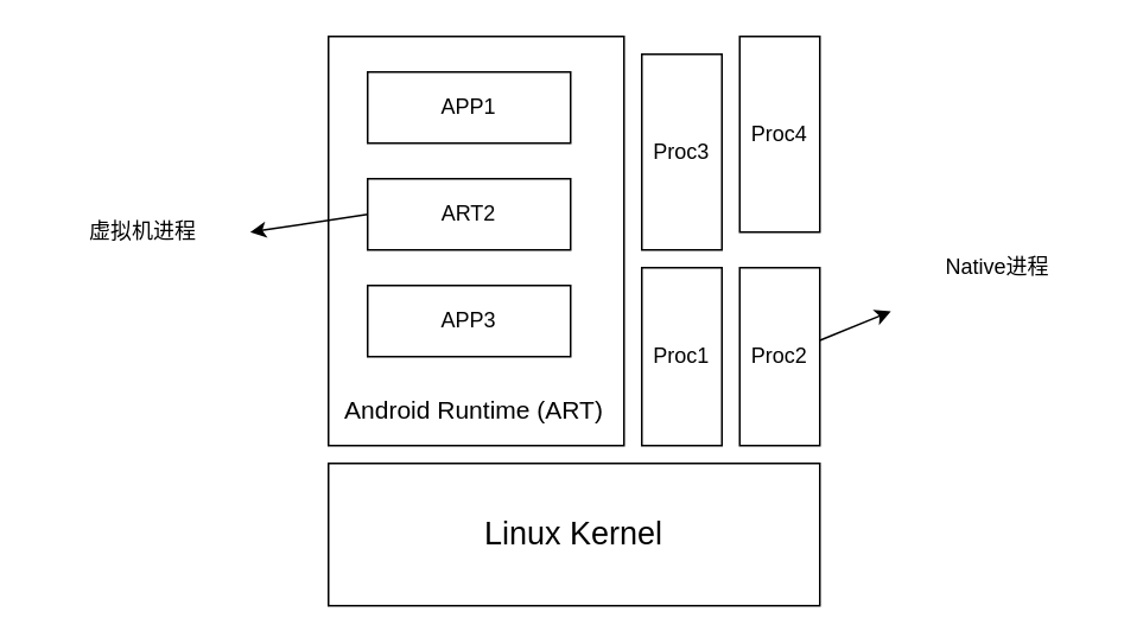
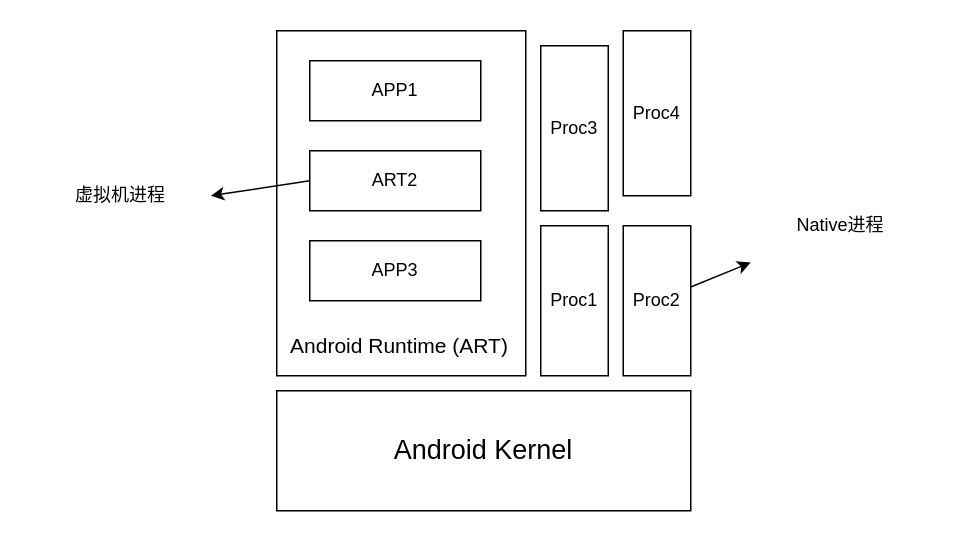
- <mxCell id="2" value="&lt;font style=&quot;font-size: 18px&quot;&gt;Linux Kernel&lt;/font&gt;" style="rounded=0;whiteSpace=wrap;html=1;" vertex="1" parent="1"><mxGeometry x="184" y="260" width="276" height="80" as="geometry" /></mxCell>
+ <mxCell id="2" value="&lt;font style=&quot;font-size: 18px&quot;&gt;Android Kernel&lt;/font&gt;" style="rounded=0;whiteSpace=wrap;html=1;" vertex="1" parent="1"><mxGeometry x="184" y="260" width="276" height="80" as="geometry" /></mxCell>
